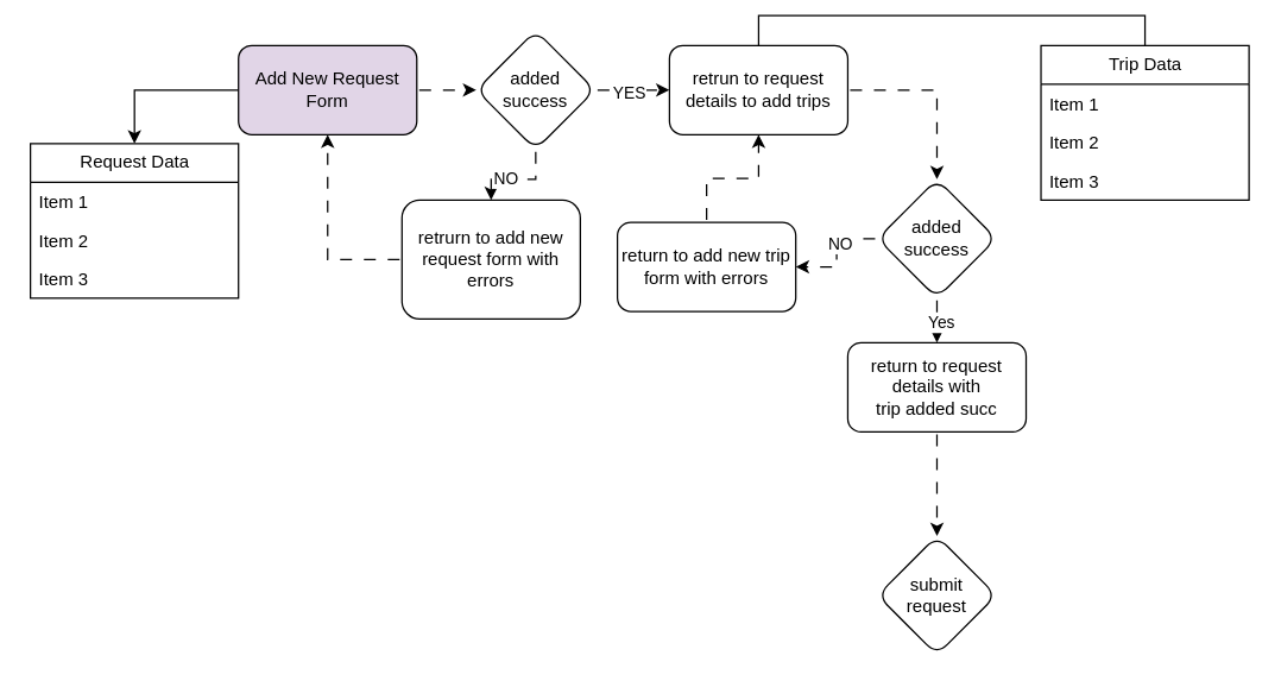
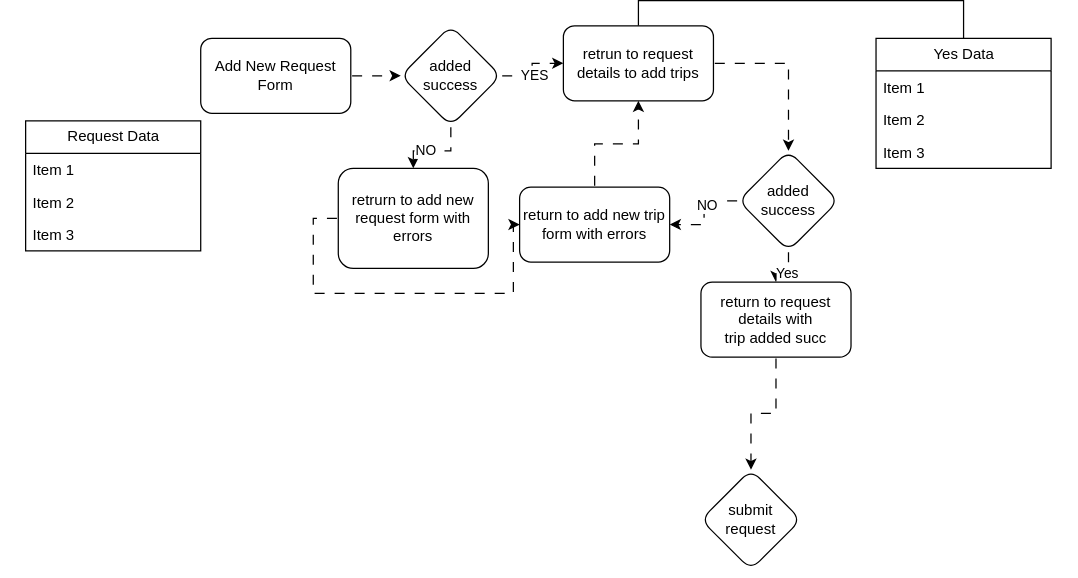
- <mxCell id="19" value="Trip Data" style="swimlane;fontStyle=0;childLayout=stackLayout;horizontal=1;startSize=26;fillColor=none;horizontalStack=0;resizeParent=1;resizeParentMax=0;resizeLast=0;collapsible=1;marginBottom=0;html=1;" parent="1" vertex="1"><mxGeometry x="700" y="30" width="140" height="104" as="geometry" /></mxCell>
+ <mxCell id="19" value="Yes Data" style="swimlane;fontStyle=0;childLayout=stackLayout;horizontal=1;startSize=26;fillColor=none;horizontalStack=0;resizeParent=1;resizeParentMax=0;resizeLast=0;collapsible=1;marginBottom=0;html=1;" parent="1" vertex="1"><mxGeometry x="700" y="30" width="140" height="104" as="geometry" /></mxCell>
- <mxCell id="2" value="" style="edgeStyle=orthogonalEdgeStyle;rounded=0;orthogonalLoop=1;jettySize=auto;html=1;entryX=0.5;entryY=0;entryDx=0;entryDy=0;exitX=0;exitY=0.5;exitDx=0;exitDy=0;" parent="1" source="4" target="5" edge="1"><mxGeometry relative="1" as="geometry" /></mxCell>
- <mxCell id="4" value="Add New Request Form" style="rounded=1;whiteSpace=wrap;html=1;fillColor=#e1d5e7;" parent="1" vertex="1"><mxGeometry x="160" y="30" width="120" height="60" as="geometry" /></mxCell>
+ <mxCell id="4" value="Add New Request Form" style="rounded=1;whiteSpace=wrap;html=1;" parent="1" vertex="1"><mxGeometry x="160" y="30" width="120" height="60" as="geometry" /></mxCell>
- <mxCell id="18" value="retrun to request details to add trips" style="whiteSpace=wrap;html=1;rounded=1;" parent="1" vertex="1"><mxGeometry x="450" y="30" width="120" height="60" as="geometry" /></mxCell>
+ <mxCell id="18" value="retrun to request details to add trips" style="whiteSpace=wrap;html=1;rounded=1;" parent="1" vertex="1"><mxGeometry x="450" y="20" width="120" height="60" as="geometry" /></mxCell>
- <mxCell id="14" value="" style="edgeStyle=orthogonalEdgeStyle;rounded=0;orthogonalLoop=1;jettySize=auto;html=1;flowAnimation=1;exitX=0;exitY=0.5;exitDx=0;exitDy=0;" parent="1" source="15" target="4" edge="1"><mxGeometry relative="1" as="geometry" /></mxCell>
+ <mxCell id="14" value="" style="edgeStyle=orthogonalEdgeStyle;rounded=0;orthogonalLoop=1;jettySize=auto;html=1;flowAnimation=1;exitX=0;exitY=0.5;exitDx=0;exitDy=0;" parent="1" source="15" target="31" edge="1"><mxGeometry relative="1" as="geometry" /></mxCell>
- <mxCell id="29" value="return to request details with&lt;br&gt;trip added succ" style="whiteSpace=wrap;html=1;rounded=1;" parent="1" vertex="1"><mxGeometry x="570" y="230" width="120" height="60" as="geometry" /></mxCell>
+ <mxCell id="29" value="return to request details with&lt;br&gt;trip added succ" style="whiteSpace=wrap;html=1;rounded=1;" parent="1" vertex="1"><mxGeometry x="560" y="225" width="120" height="60" as="geometry" /></mxCell>
- <mxCell id="32" value="submit request" style="rhombus;whiteSpace=wrap;html=1;rounded=1;" parent="1" vertex="1"><mxGeometry x="590" y="360" width="80" height="80" as="geometry" /></mxCell>
+ <mxCell id="32" value="submit request" style="rhombus;whiteSpace=wrap;html=1;rounded=1;" parent="1" vertex="1"><mxGeometry x="560" y="375" width="80" height="80" as="geometry" /></mxCell>
